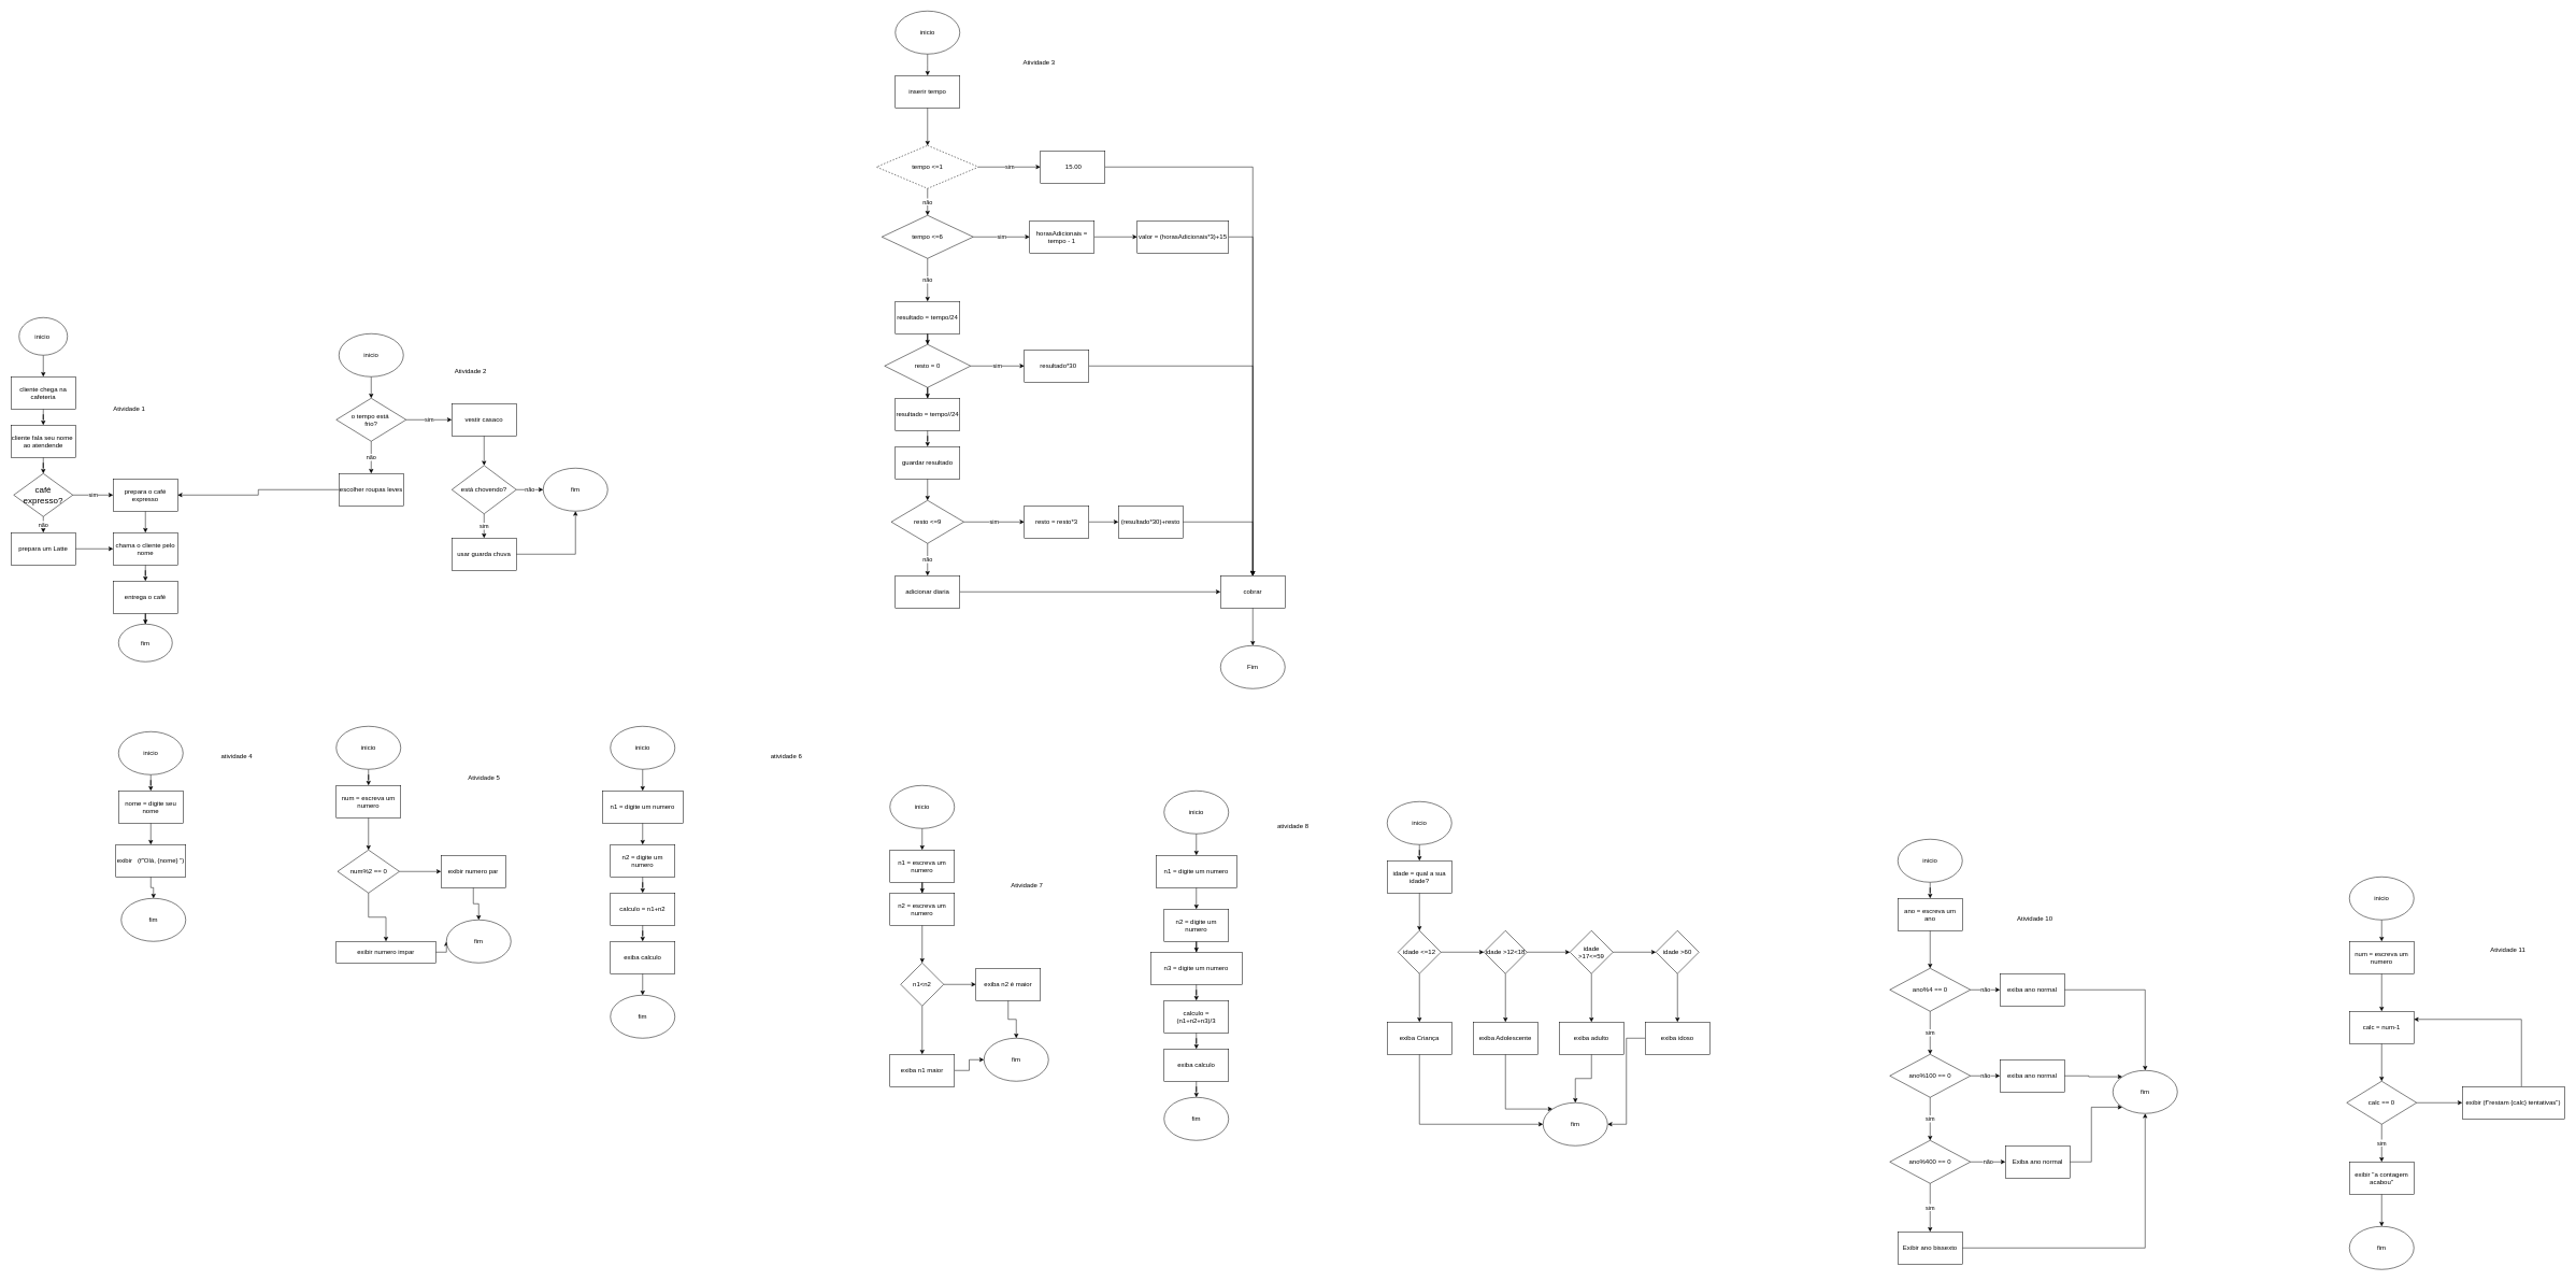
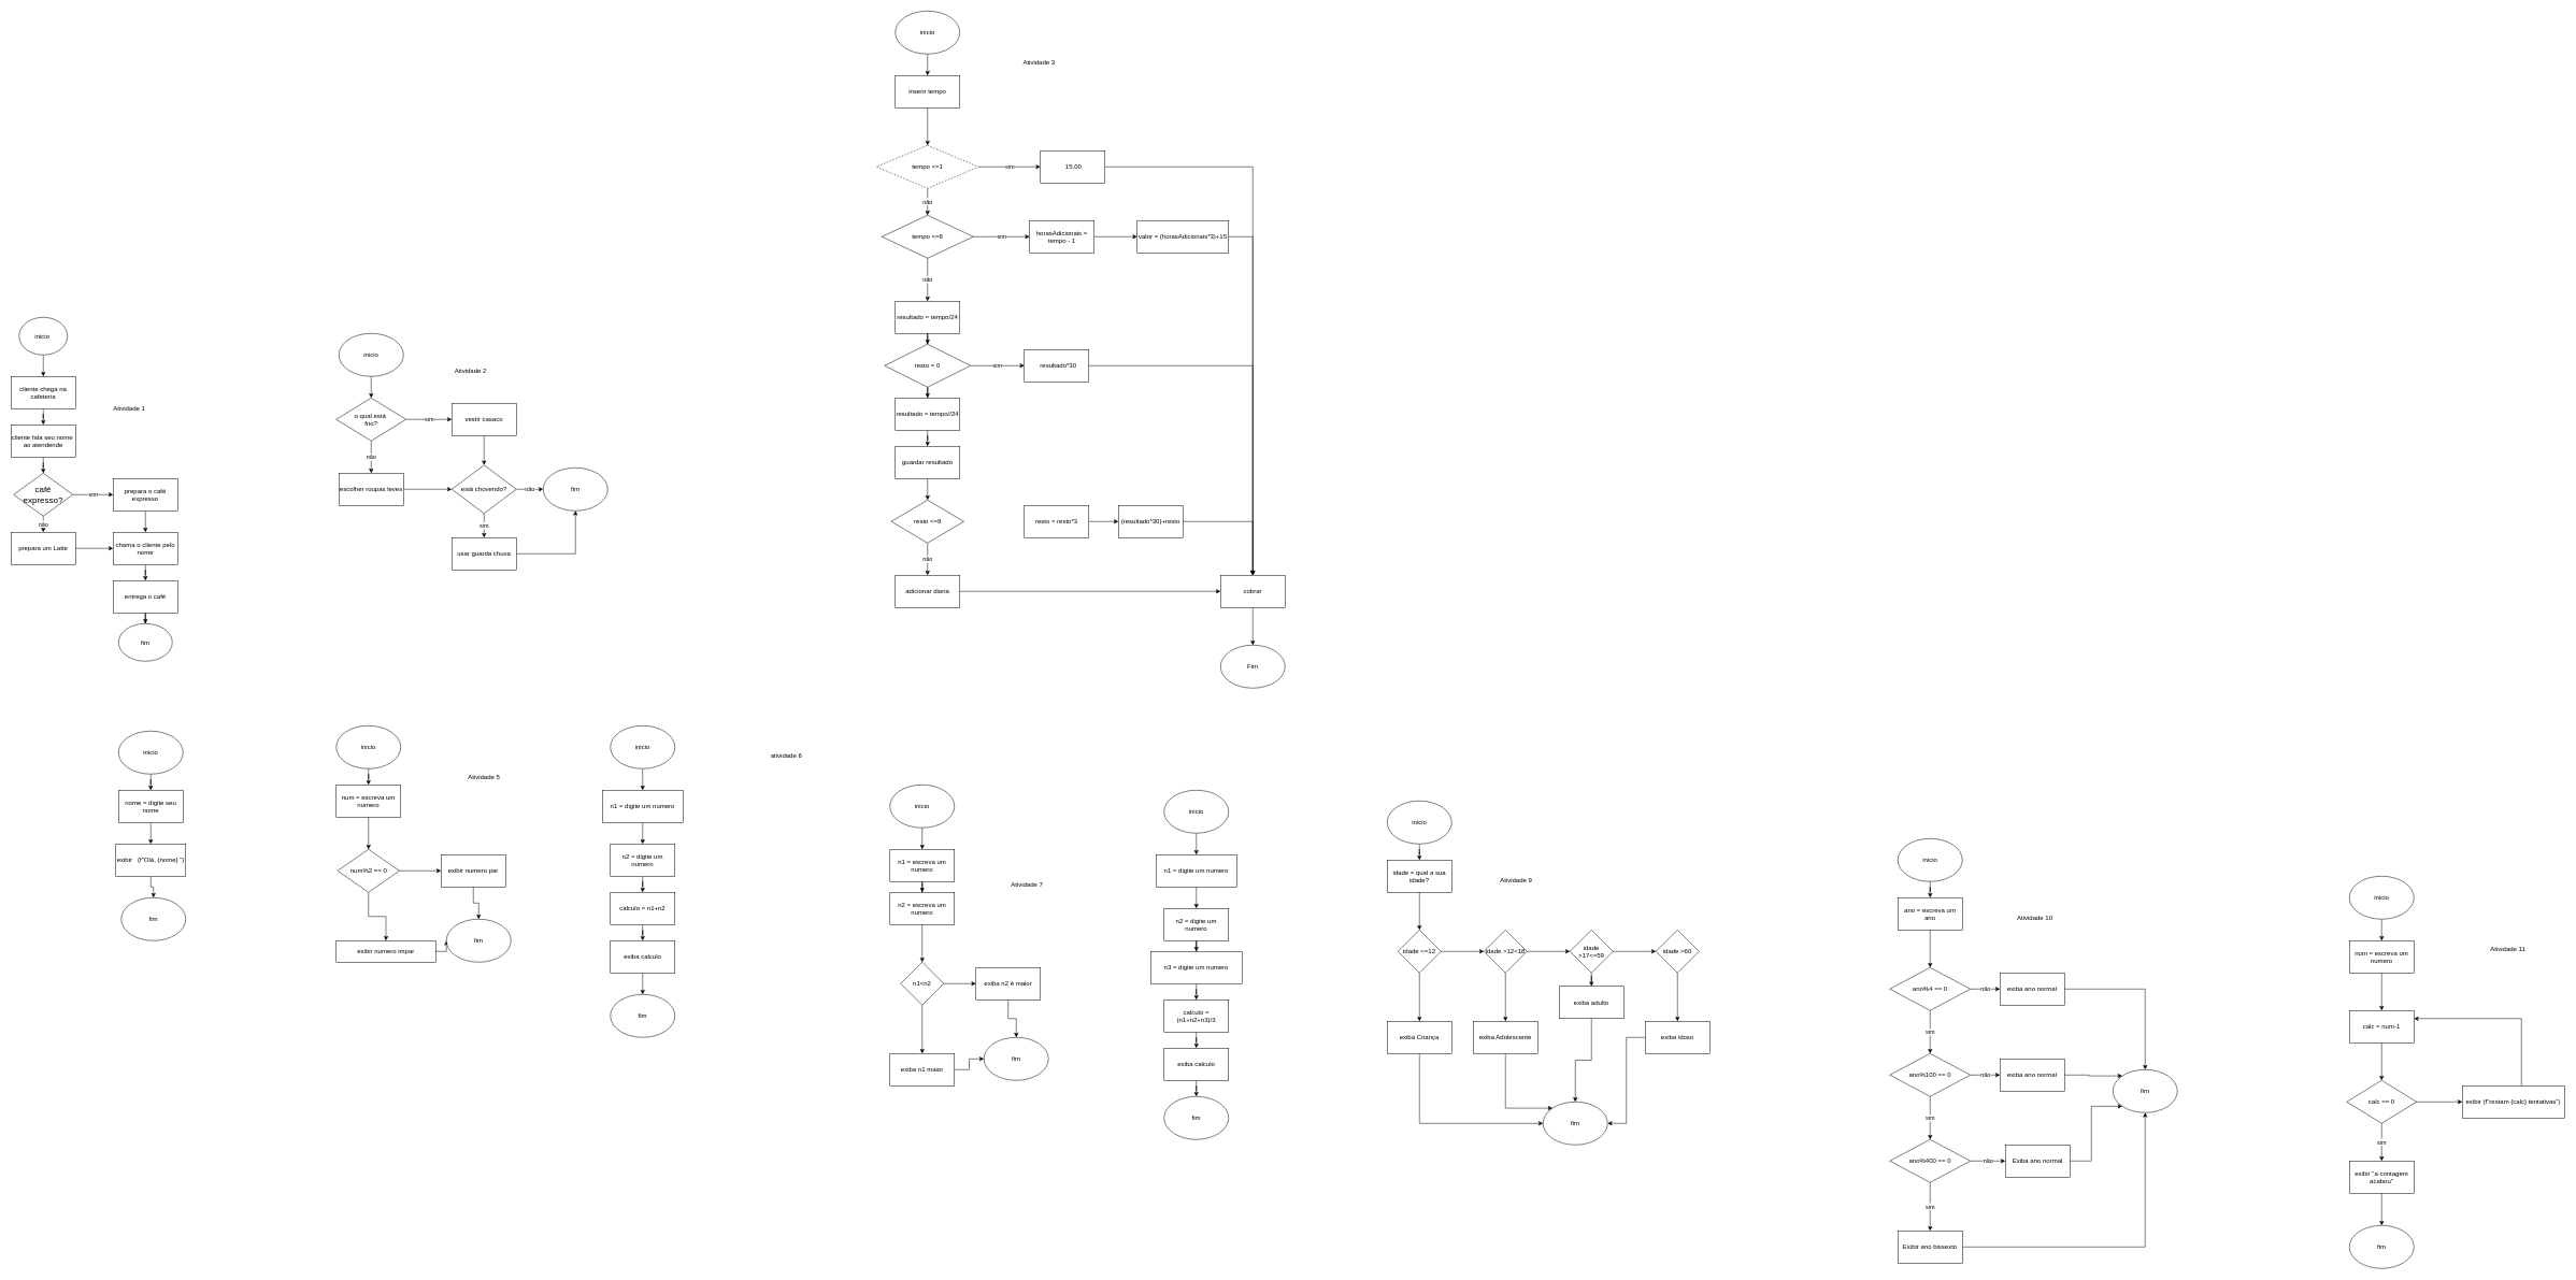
- <mxCell id="25" value="o tempo está&amp;nbsp;&lt;div&gt;frio?&lt;/div&gt;" style="rhombus;whiteSpace=wrap;html=1;" parent="1" vertex="1"><mxGeometry x="625" y="740" width="130" height="80" as="geometry" /></mxCell>
+ <mxCell id="25" value="o qual está&amp;nbsp;&lt;div&gt;frio?&lt;/div&gt;" style="rhombus;whiteSpace=wrap;html=1;" parent="1" vertex="1"><mxGeometry x="625" y="740" width="130" height="80" as="geometry" /></mxCell>
- <mxCell id="28" value="" style="edgeStyle=orthogonalEdgeStyle;rounded=0;orthogonalLoop=1;jettySize=auto;html=1;" parent="1" source="29" target="12" edge="1"><mxGeometry relative="1" as="geometry" /></mxCell>
+ <mxCell id="28" value="" style="edgeStyle=orthogonalEdgeStyle;rounded=0;orthogonalLoop=1;jettySize=auto;html=1;" parent="1" source="29" target="32" edge="1"><mxGeometry relative="1" as="geometry" /></mxCell>
- <mxCell id="187" value="sim" style="edgeStyle=orthogonalEdgeStyle;rounded=0;orthogonalLoop=1;jettySize=auto;html=1;" edge="1" parent="1" source="189" target="191"><mxGeometry relative="1" as="geometry" /></mxCell>
- <mxCell id="46" value="atividade 4" style="text;html=1;align=center;verticalAlign=middle;whiteSpace=wrap;rounded=0;" parent="1" vertex="1"><mxGeometry x="400" y="1390" width="80" height="30" as="geometry" /></mxCell>
- <mxCell id="72" value="atividade 8" style="text;html=1;align=center;verticalAlign=middle;whiteSpace=wrap;rounded=0;" parent="1" vertex="1"><mxGeometry x="2360" y="1520" width="90" height="30" as="geometry" /></mxCell>
+ <mxCell id="126" value="Atividade 9" style="text;html=1;align=center;verticalAlign=middle;whiteSpace=wrap;rounded=0;" parent="1" vertex="1"><mxGeometry x="2780" y="1615" width="80" height="45" as="geometry" /></mxCell>
- <mxCell id="91" value="exiba adulto" style="whiteSpace=wrap;html=1;" parent="1" vertex="1"><mxGeometry x="2900" y="1900" width="120" height="60" as="geometry" /></mxCell>
+ <mxCell id="91" value="exiba adulto" style="whiteSpace=wrap;html=1;" parent="1" vertex="1"><mxGeometry x="2900" y="1835" width="120" height="60" as="geometry" /></mxCell>
